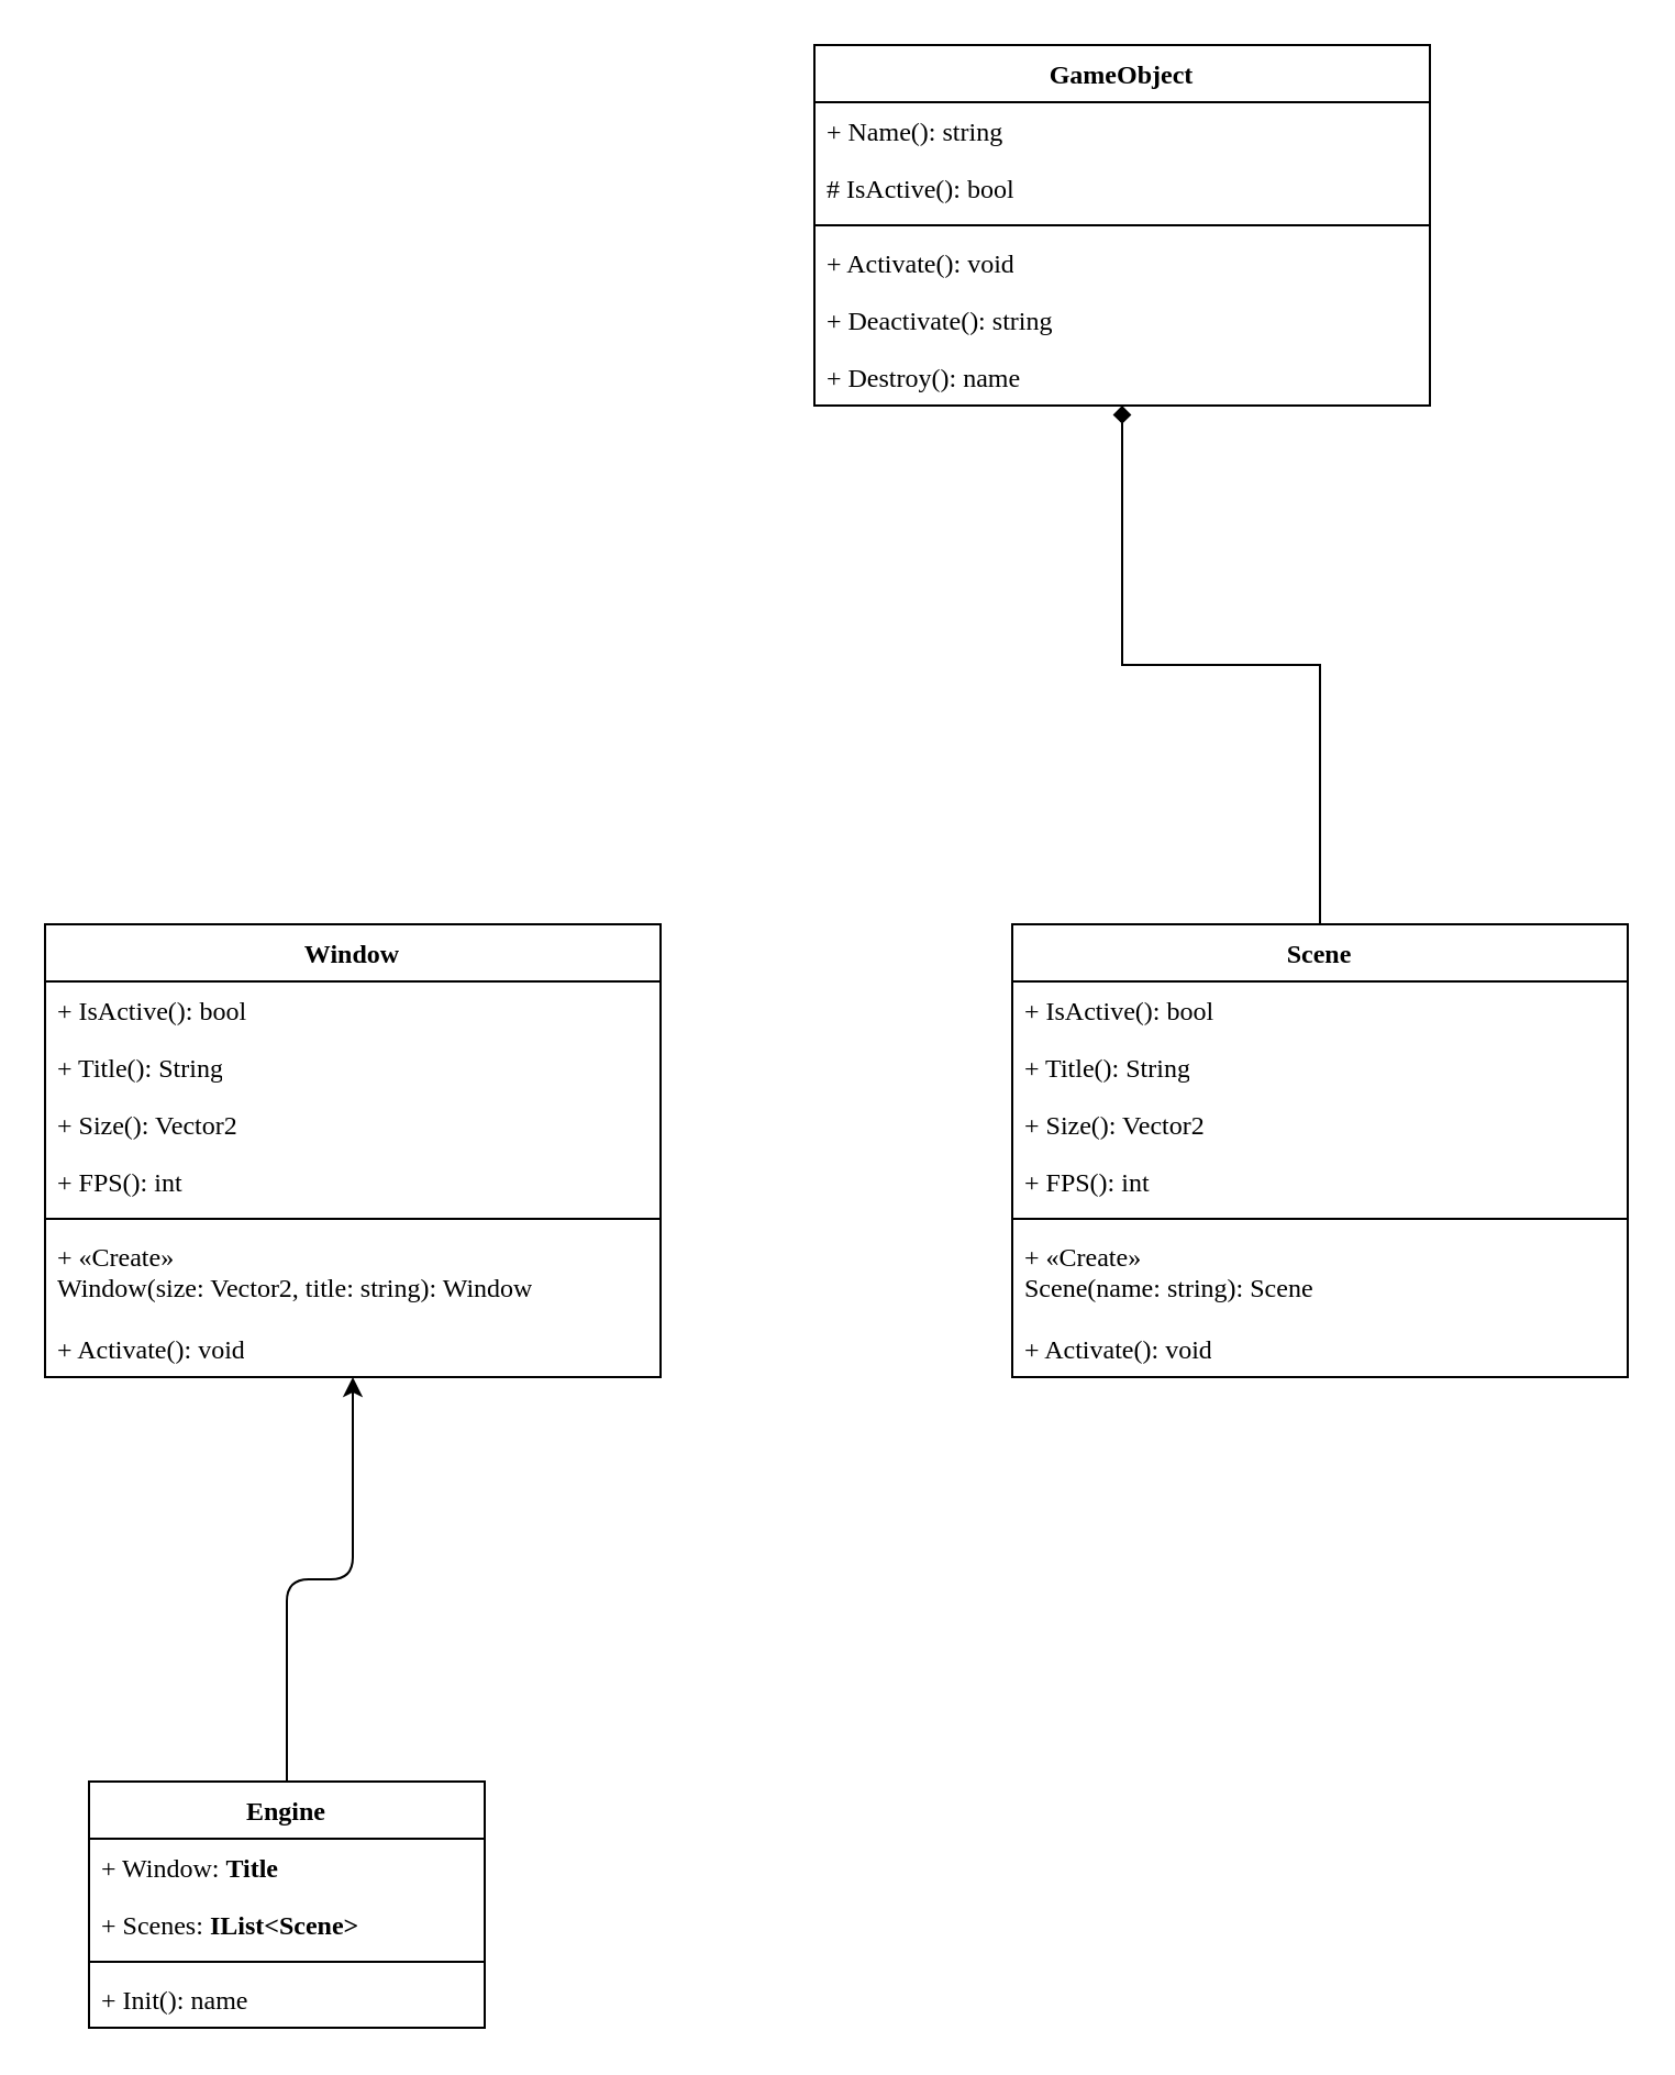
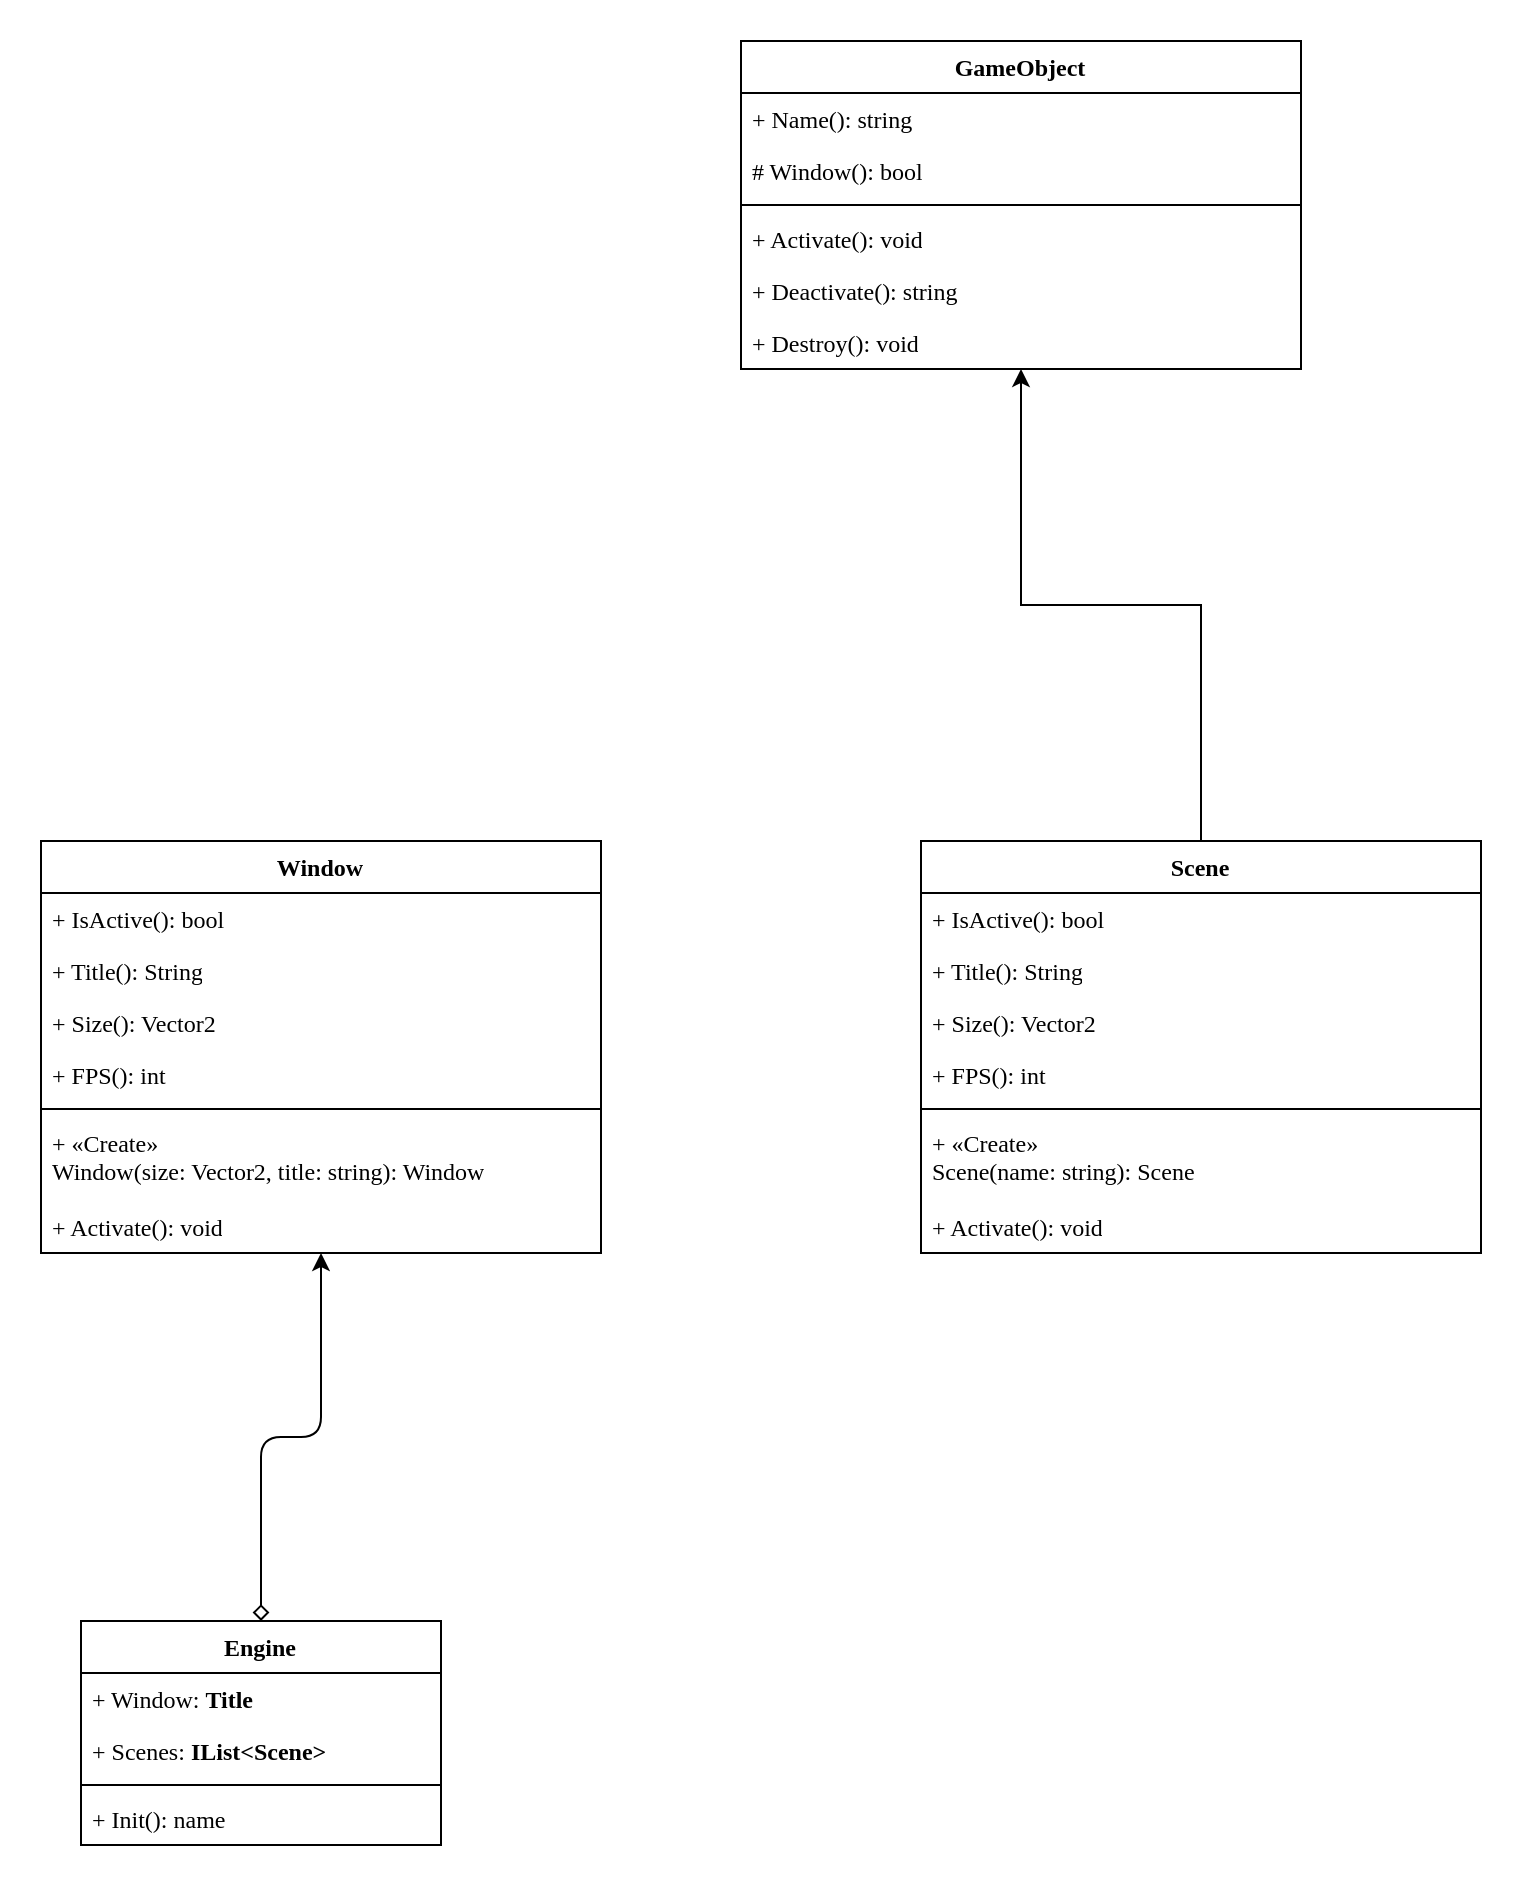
- <mxCell id="27" value="# IsActive(): bool" style="text;strokeColor=none;fillColor=none;align=left;verticalAlign=top;spacingLeft=4;spacingRight=4;overflow=hidden;rotatable=0;points=[[0,0.5],[1,0.5]];portConstraint=eastwest;whiteSpace=wrap;html=1;fontStyle=0;fontFamily=Verdana;" vertex="1" parent="25"><mxGeometry y="52" width="280" height="26" as="geometry" /></mxCell>
+ <mxCell id="27" value="# Window(): bool" style="text;strokeColor=none;fillColor=none;align=left;verticalAlign=top;spacingLeft=4;spacingRight=4;overflow=hidden;rotatable=0;points=[[0,0.5],[1,0.5]];portConstraint=eastwest;whiteSpace=wrap;html=1;fontStyle=0;fontFamily=Verdana;" vertex="1" parent="25"><mxGeometry y="52" width="280" height="26" as="geometry" /></mxCell>
- <mxCell id="31" value="+ Destroy(): name" style="text;strokeColor=none;fillColor=none;align=left;verticalAlign=top;spacingLeft=4;spacingRight=4;overflow=hidden;rotatable=0;points=[[0,0.5],[1,0.5]];portConstraint=eastwest;whiteSpace=wrap;html=1;fontStyle=0;fontFamily=Verdana;" vertex="1" parent="25"><mxGeometry y="138" width="280" height="26" as="geometry" /></mxCell>
+ <mxCell id="31" value="+ Destroy(): void" style="text;strokeColor=none;fillColor=none;align=left;verticalAlign=top;spacingLeft=4;spacingRight=4;overflow=hidden;rotatable=0;points=[[0,0.5],[1,0.5]];portConstraint=eastwest;whiteSpace=wrap;html=1;fontStyle=0;fontFamily=Verdana;" vertex="1" parent="25"><mxGeometry y="138" width="280" height="26" as="geometry" /></mxCell>
- <mxCell id="16" style="edgeStyle=orthogonalEdgeStyle;rounded=0;orthogonalLoop=1;jettySize=auto;html=1;endArrow=diamond;" edge="1" parent="1" source="17" target="25"><mxGeometry relative="1" as="geometry" /></mxCell>
+ <mxCell id="16" style="edgeStyle=orthogonalEdgeStyle;rounded=0;orthogonalLoop=1;jettySize=auto;html=1;" edge="1" parent="1" source="17" target="25"><mxGeometry relative="1" as="geometry" /></mxCell>
- <mxCell id="7" style="rounded=1;orthogonalLoop=1;jettySize=auto;html=1;edgeStyle=orthogonalEdgeStyle;elbow=vertical;endArrow=none;endFill=0;startArrow=classic;startFill=1;" edge="1" parent="1" source="8" target="2"><mxGeometry relative="1" as="geometry" /></mxCell>
+ <mxCell id="7" style="rounded=1;orthogonalLoop=1;jettySize=auto;html=1;edgeStyle=orthogonalEdgeStyle;elbow=vertical;endArrow=diamond;endFill=0;startArrow=classic;startFill=1;" edge="1" parent="1" source="8" target="2"><mxGeometry relative="1" as="geometry" /></mxCell>
